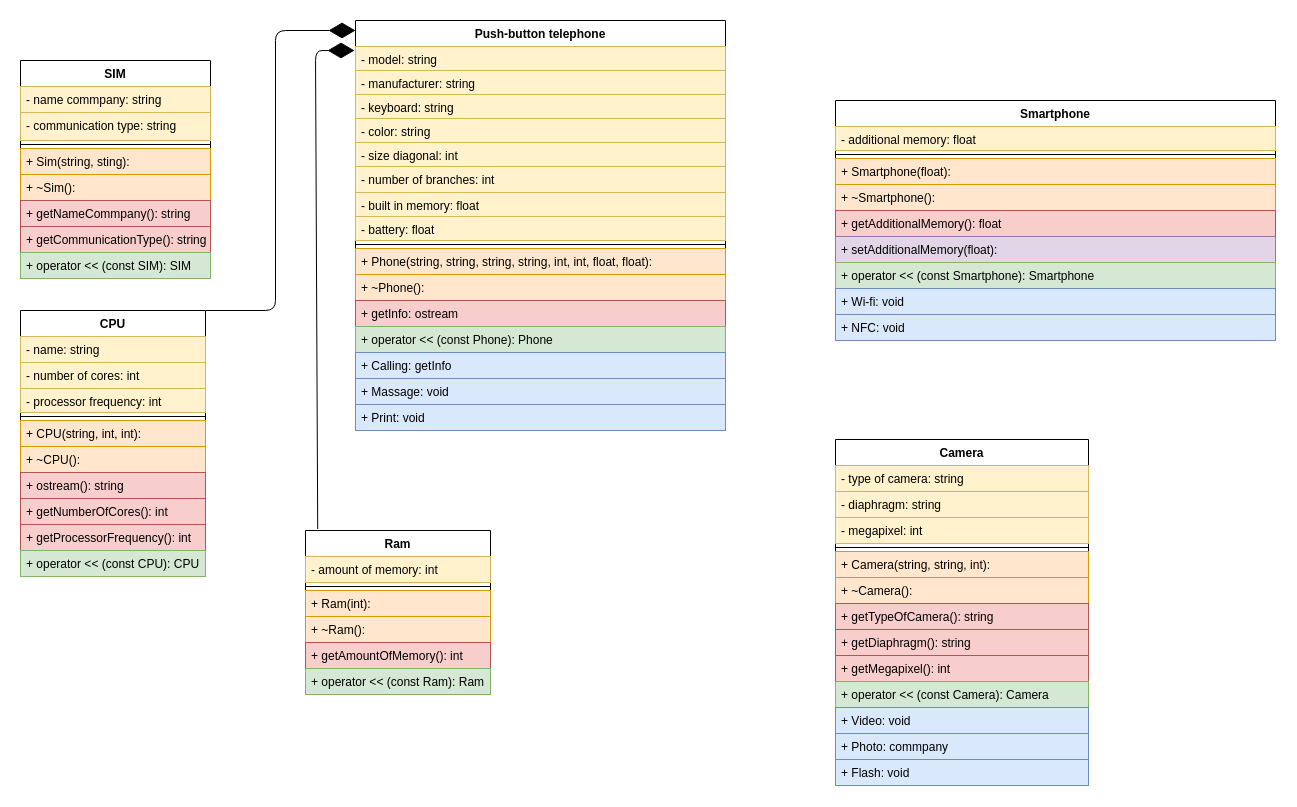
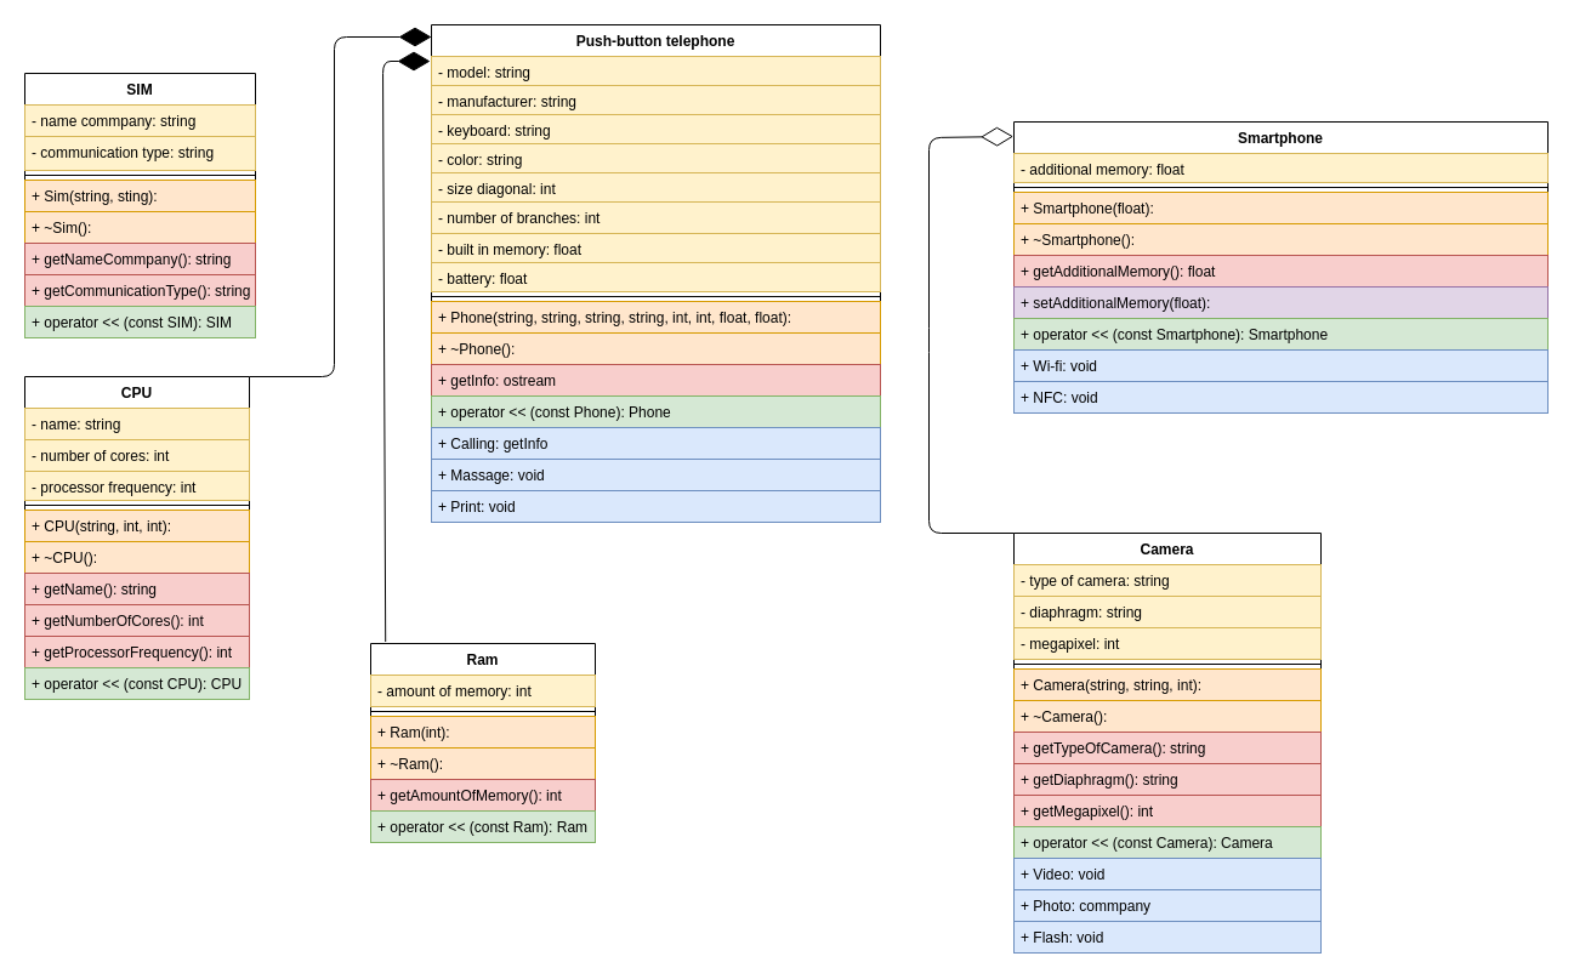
+ <mxCell id="72" value="" style="endArrow=diamondThin;endFill=0;endSize=24;html=1;exitX=0;exitY=0;exitDx=0;exitDy=0;entryX=-0.001;entryY=0.05;entryDx=0;entryDy=0;entryPerimeter=0;" edge="1" parent="1" source="58" target="19"><mxGeometry width="160" relative="1" as="geometry"><mxPoint x="855" y="430" as="sourcePoint" /><mxPoint x="925" y="113" as="targetPoint" /><Array as="points"><mxPoint x="765" y="439" /><mxPoint x="765" y="280" /><mxPoint x="765" y="113" /></Array></mxGeometry></mxCell>
- <mxCell id="45" value="+ ostream(): string" style="text;strokeColor=#b85450;fillColor=#f8cecc;align=left;verticalAlign=top;spacingLeft=4;spacingRight=4;overflow=hidden;rotatable=0;points=[[0,0.5],[1,0.5]];portConstraint=eastwest;" vertex="1" parent="38"><mxGeometry y="162" width="185" height="26" as="geometry" /></mxCell>
+ <mxCell id="45" value="+ getName(): string" style="text;strokeColor=#b85450;fillColor=#f8cecc;align=left;verticalAlign=top;spacingLeft=4;spacingRight=4;overflow=hidden;rotatable=0;points=[[0,0.5],[1,0.5]];portConstraint=eastwest;" vertex="1" parent="38"><mxGeometry y="162" width="185" height="26" as="geometry" /></mxCell>
